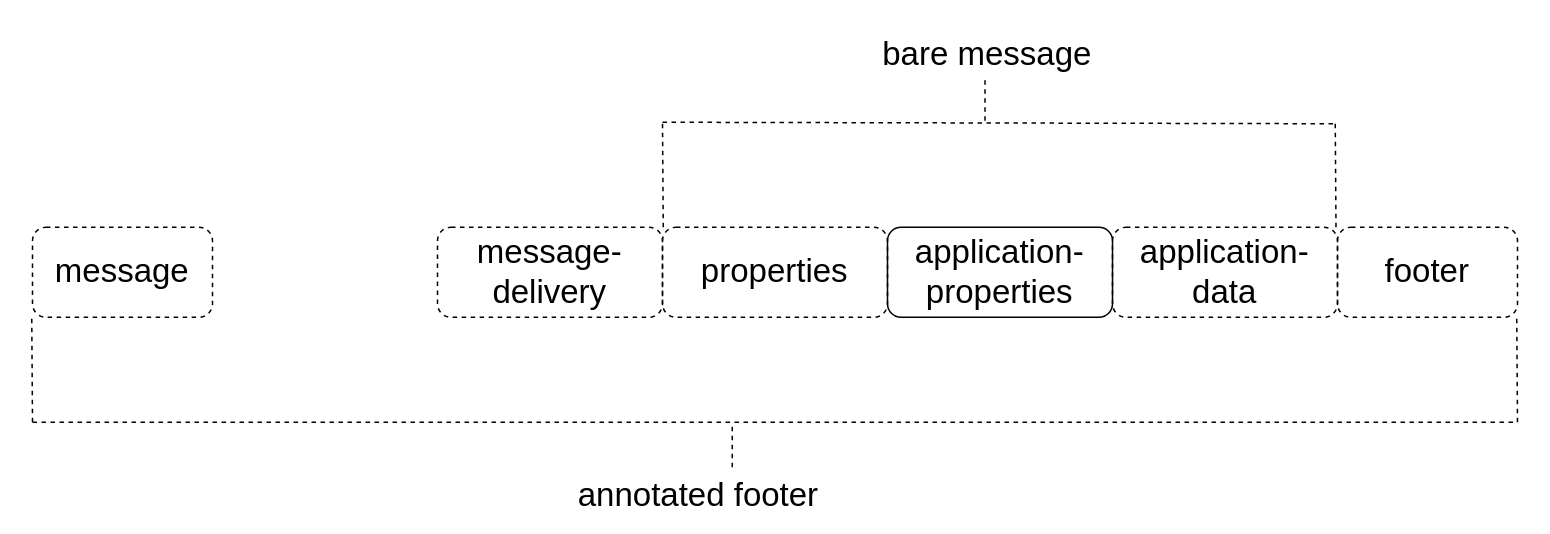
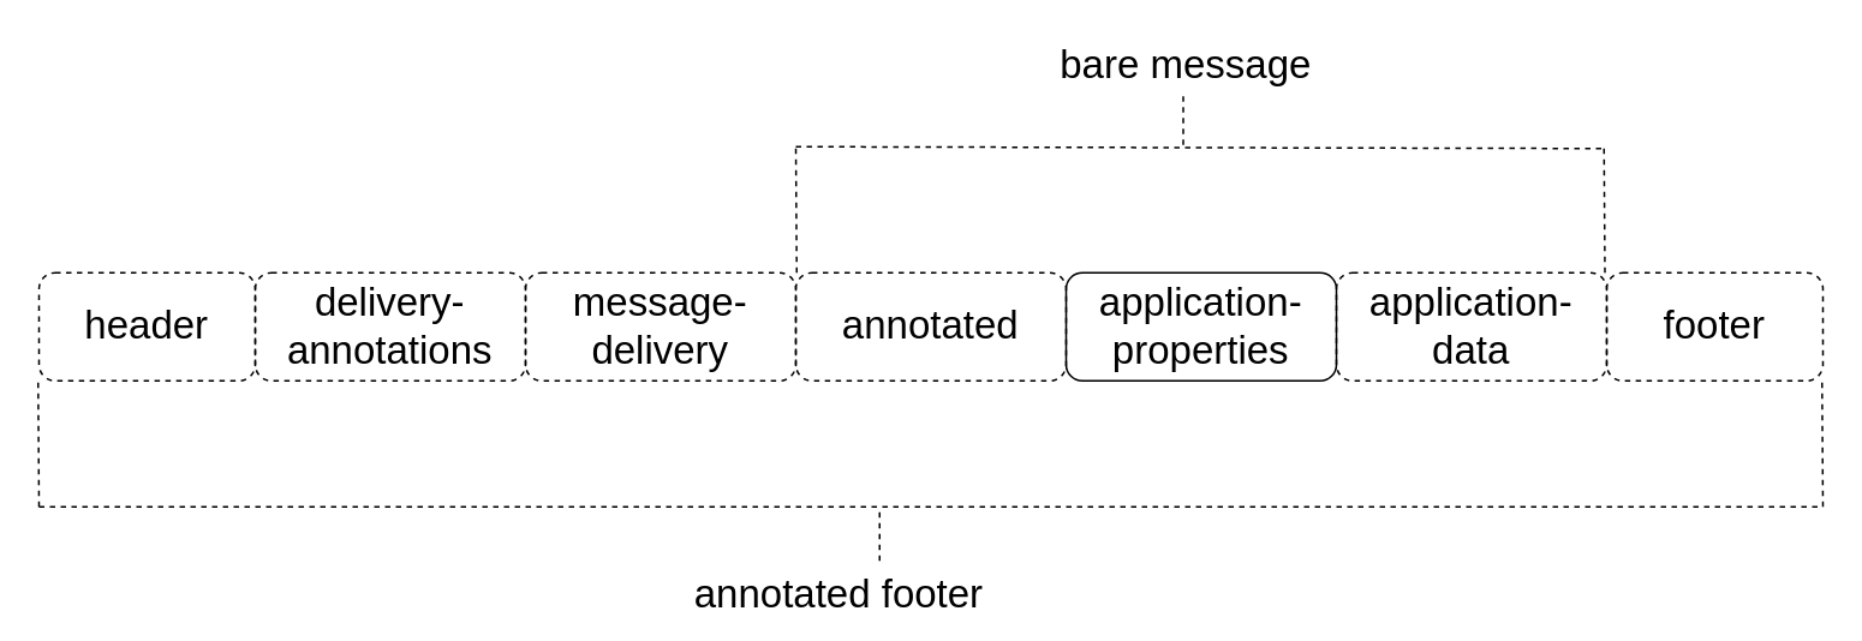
- <mxCell id="2" value="&lt;font style=&quot;font-size: 22px&quot;&gt;message&lt;/font&gt;" style="rounded=1;whiteSpace=wrap;html=1;fillColor=none;strokeColor=#000000;dashed=1;align=center;" parent="1" vertex="1"><mxGeometry x="21" y="151" width="120" height="60" as="geometry" /></mxCell>
+ <mxCell id="2" value="&lt;font style=&quot;font-size: 22px&quot;&gt;header&lt;/font&gt;" style="rounded=1;whiteSpace=wrap;html=1;fillColor=none;strokeColor=#000000;dashed=1;align=center;" parent="1" vertex="1"><mxGeometry x="21" y="151" width="120" height="60" as="geometry" /></mxCell>
+ <mxCell id="3" value="&lt;font style=&quot;font-size: 22px&quot;&gt;delivery-annotations&lt;/font&gt;" style="rounded=1;whiteSpace=wrap;html=1;fillColor=none;strokeColor=#000000;dashed=1;align=center;" parent="1" vertex="1"><mxGeometry x="141" y="151" width="150" height="60" as="geometry" /></mxCell>
- <mxCell id="5" value="&lt;font style=&quot;font-size: 22px&quot;&gt;properties&lt;/font&gt;" style="rounded=1;whiteSpace=wrap;html=1;fillColor=none;strokeColor=#000000;dashed=1;align=center;" parent="1" vertex="1"><mxGeometry x="441" y="151" width="150" height="60" as="geometry" /></mxCell>
+ <mxCell id="5" value="&lt;font style=&quot;font-size: 22px&quot;&gt;annotated&lt;/font&gt;" style="rounded=1;whiteSpace=wrap;html=1;fillColor=none;strokeColor=#000000;dashed=1;align=center;" parent="1" vertex="1"><mxGeometry x="441" y="151" width="150" height="60" as="geometry" /></mxCell>
